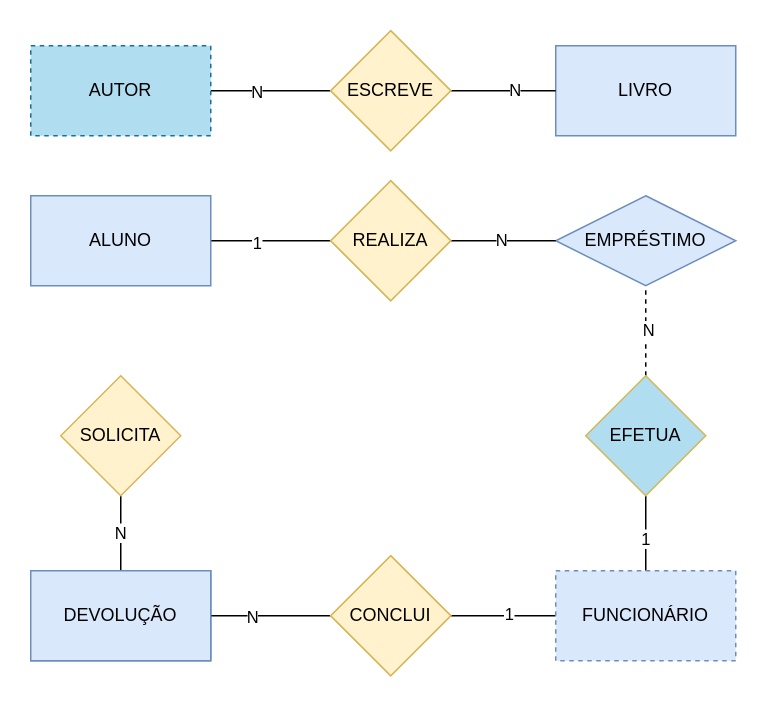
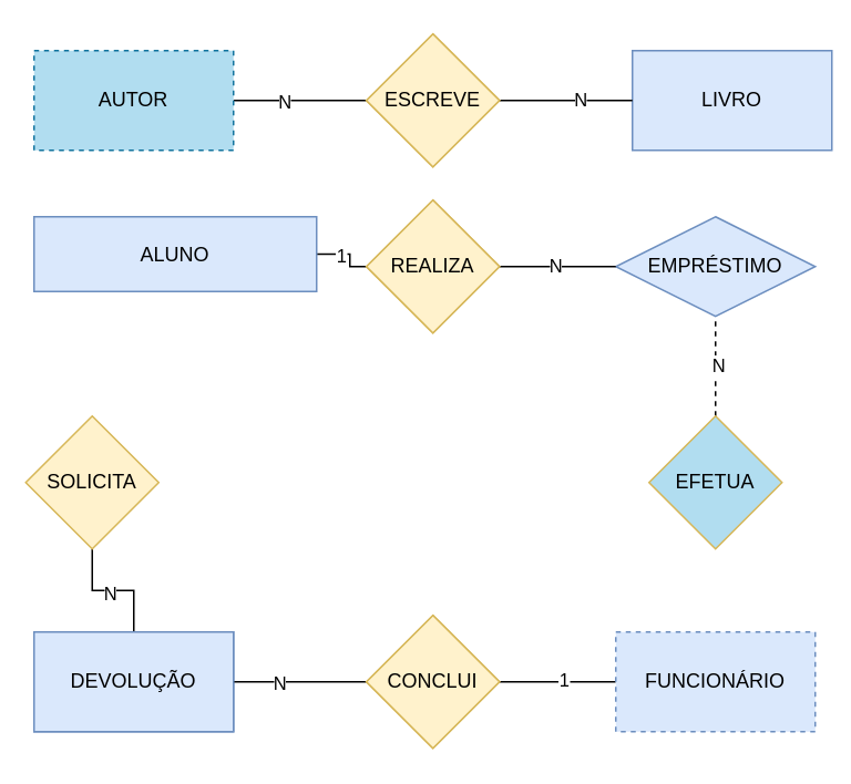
- <mxCell id="5" value="&lt;font color=&quot;#000000&quot;&gt;LIVRO&lt;/font&gt;" style="rounded=0;whiteSpace=wrap;html=1;fillColor=#dae8fc;strokeColor=#6c8ebf;" parent="1" vertex="1"><mxGeometry x="370" y="30" width="120" height="60" as="geometry" /></mxCell>
+ <mxCell id="5" value="&lt;font color=&quot;#000000&quot;&gt;LIVRO&lt;/font&gt;" style="rounded=0;whiteSpace=wrap;html=1;fillColor=#dae8fc;strokeColor=#6c8ebf;" parent="1" vertex="1"><mxGeometry x="380" y="30" width="120" height="60" as="geometry" /></mxCell>
- <mxCell id="8" value="&lt;font color=&quot;#000000&quot;&gt;ALUNO&lt;/font&gt;" style="rounded=0;whiteSpace=wrap;html=1;fillColor=#dae8fc;strokeColor=#6c8ebf;" parent="1" vertex="1"><mxGeometry x="20" y="130" width="120" height="60" as="geometry" /></mxCell>
+ <mxCell id="8" value="&lt;font color=&quot;#000000&quot;&gt;ALUNO&lt;/font&gt;" style="rounded=0;whiteSpace=wrap;html=1;fillColor=#dae8fc;strokeColor=#6c8ebf;" parent="1" vertex="1"><mxGeometry x="20" y="130" width="170" height="45" as="geometry" /></mxCell>
- <mxCell id="30" value="&lt;font color=&quot;#000000&quot;&gt;SOLICITA&lt;/font&gt;" style="rhombus;whiteSpace=wrap;html=1;fillColor=#fff2cc;strokeColor=#d6b656;" parent="1" vertex="1"><mxGeometry x="40" y="250" width="80" height="80" as="geometry" /></mxCell>
+ <mxCell id="30" value="&lt;font color=&quot;#000000&quot;&gt;SOLICITA&lt;/font&gt;" style="rhombus;whiteSpace=wrap;html=1;fillColor=#fff2cc;strokeColor=#d6b656;" parent="1" vertex="1"><mxGeometry x="15" y="250" width="80" height="80" as="geometry" /></mxCell>
- <mxCell id="9" style="edgeStyle=orthogonalEdgeStyle;rounded=0;orthogonalLoop=1;jettySize=auto;html=1;entryX=0.5;entryY=1;entryDx=0;entryDy=0;endArrow=none;endFill=0;" parent="1" source="13" target="24" edge="1"><mxGeometry relative="1" as="geometry" /></mxCell>
- <mxCell id="10" value="1" style="edgeLabel;html=1;align=center;verticalAlign=middle;resizable=0;points=[];" parent="9" vertex="1" connectable="0"><mxGeometry x="-0.126" y="1" relative="1" as="geometry"><mxPoint as="offset" /></mxGeometry></mxCell>
